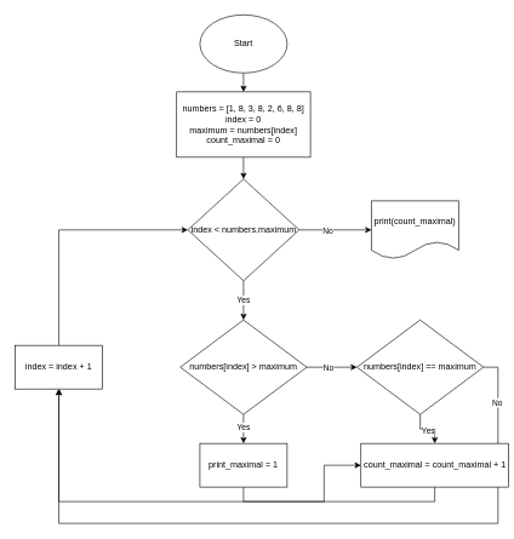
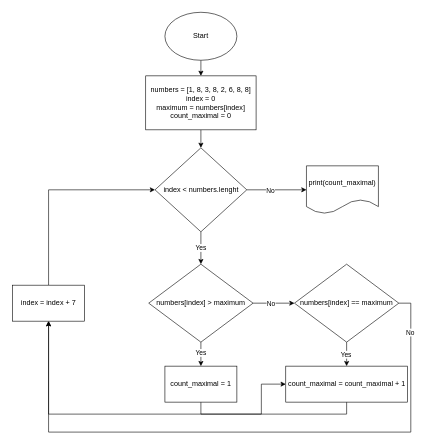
- <mxCell id="10" value="index &amp;lt; numbers.maximum" style="rhombus;whiteSpace=wrap;html=1;" vertex="1" parent="1"><mxGeometry x="257.5" y="246" width="153" height="140" as="geometry" /></mxCell>
+ <mxCell id="10" value="index &amp;lt; numbers.lenght" style="rhombus;whiteSpace=wrap;html=1;" vertex="1" parent="1"><mxGeometry x="257.5" y="246" width="153" height="140" as="geometry" /></mxCell>
- <mxCell id="26" value="index = index + 1" style="rounded=0;whiteSpace=wrap;html=1;" vertex="1" parent="1"><mxGeometry x="20" y="475" width="120" height="60" as="geometry" /></mxCell>
+ <mxCell id="26" value="index = index + 7" style="rounded=0;whiteSpace=wrap;html=1;" vertex="1" parent="1"><mxGeometry x="20" y="475" width="120" height="60" as="geometry" /></mxCell>
- <mxCell id="17" value="print_maximal = 1" style="rounded=0;whiteSpace=wrap;html=1;" vertex="1" parent="1"><mxGeometry x="274" y="610" width="120" height="60" as="geometry" /></mxCell>
+ <mxCell id="17" value="count_maximal = 1" style="rounded=0;whiteSpace=wrap;html=1;" vertex="1" parent="1"><mxGeometry x="274" y="610" width="120" height="60" as="geometry" /></mxCell>
- <mxCell id="24" value="count_maximal = count_maximal&amp;nbsp;+&amp;nbsp;1" style="rounded=0;whiteSpace=wrap;html=1;" vertex="1" parent="1"><mxGeometry x="495.5" y="610" width="203" height="60" as="geometry" /></mxCell>
+ <mxCell id="24" value="count_maximal = count_maximal&amp;nbsp;+&amp;nbsp;1" style="rounded=0;whiteSpace=wrap;html=1;" vertex="1" parent="1"><mxGeometry x="475.5" y="610" width="203" height="60" as="geometry" /></mxCell>
